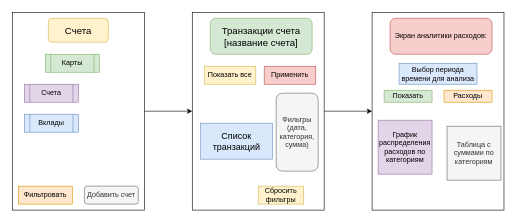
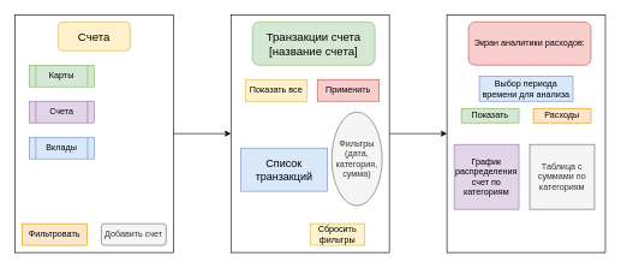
- <mxCell id="5" value="Карты" style="shape=process;whiteSpace=wrap;html=1;backgroundOutline=1;fillColor=#d5e8d4;strokeColor=#82b366;" vertex="1" parent="1"><mxGeometry x="75" y="90" width="90" height="30" as="geometry" /></mxCell>
+ <mxCell id="5" value="Карты" style="shape=process;whiteSpace=wrap;html=1;backgroundOutline=1;fillColor=#d5e8d4;strokeColor=#82b366;" vertex="1" parent="1"><mxGeometry x="40" y="90" width="90" height="30" as="geometry" /></mxCell>
- <mxCell id="16" value="Фильтры&lt;br&gt;(дата, категория, сумма)" style="rounded=1;whiteSpace=wrap;html=1;fillColor=#f5f5f5;fontColor=#333333;strokeColor=#666666;" vertex="1" parent="1"><mxGeometry x="460" y="155" width="70" height="130" as="geometry" /></mxCell>
+ <mxCell id="16" value="Фильтры&lt;br&gt;(дата, категория, сумма)" style="ellipse;whiteSpace=wrap;html=1;fillColor=#f5f5f5;fontColor=#333333;strokeColor=#666666;" vertex="1" parent="1"><mxGeometry x="460" y="155" width="70" height="130" as="geometry" /></mxCell>
- <mxCell id="22" value="График распределения расходов по категориям" style="whiteSpace=wrap;html=1;aspect=fixed;fillColor=#e1d5e7;strokeColor=#9673a6;" vertex="1" parent="1"><mxGeometry x="630" y="200" width="90" height="90" as="geometry" /></mxCell>
+ <mxCell id="22" value="График распределения счет по категориям" style="whiteSpace=wrap;html=1;aspect=fixed;fillColor=#e1d5e7;strokeColor=#9673a6;" vertex="1" parent="1"><mxGeometry x="630" y="200" width="90" height="90" as="geometry" /></mxCell>
- <mxCell id="23" value="Таблица с суммами по категориям" style="whiteSpace=wrap;html=1;aspect=fixed;fillColor=#f5f5f5;fontColor=#333333;strokeColor=#666666;" vertex="1" parent="1"><mxGeometry x="745" y="210" width="90" height="90" as="geometry" /></mxCell>
+ <mxCell id="23" value="Таблица с суммами по категориям" style="whiteSpace=wrap;html=1;aspect=fixed;fillColor=#f5f5f5;fontColor=#333333;strokeColor=#666666;" vertex="1" parent="1"><mxGeometry x="735" y="200" width="90" height="90" as="geometry" /></mxCell>
